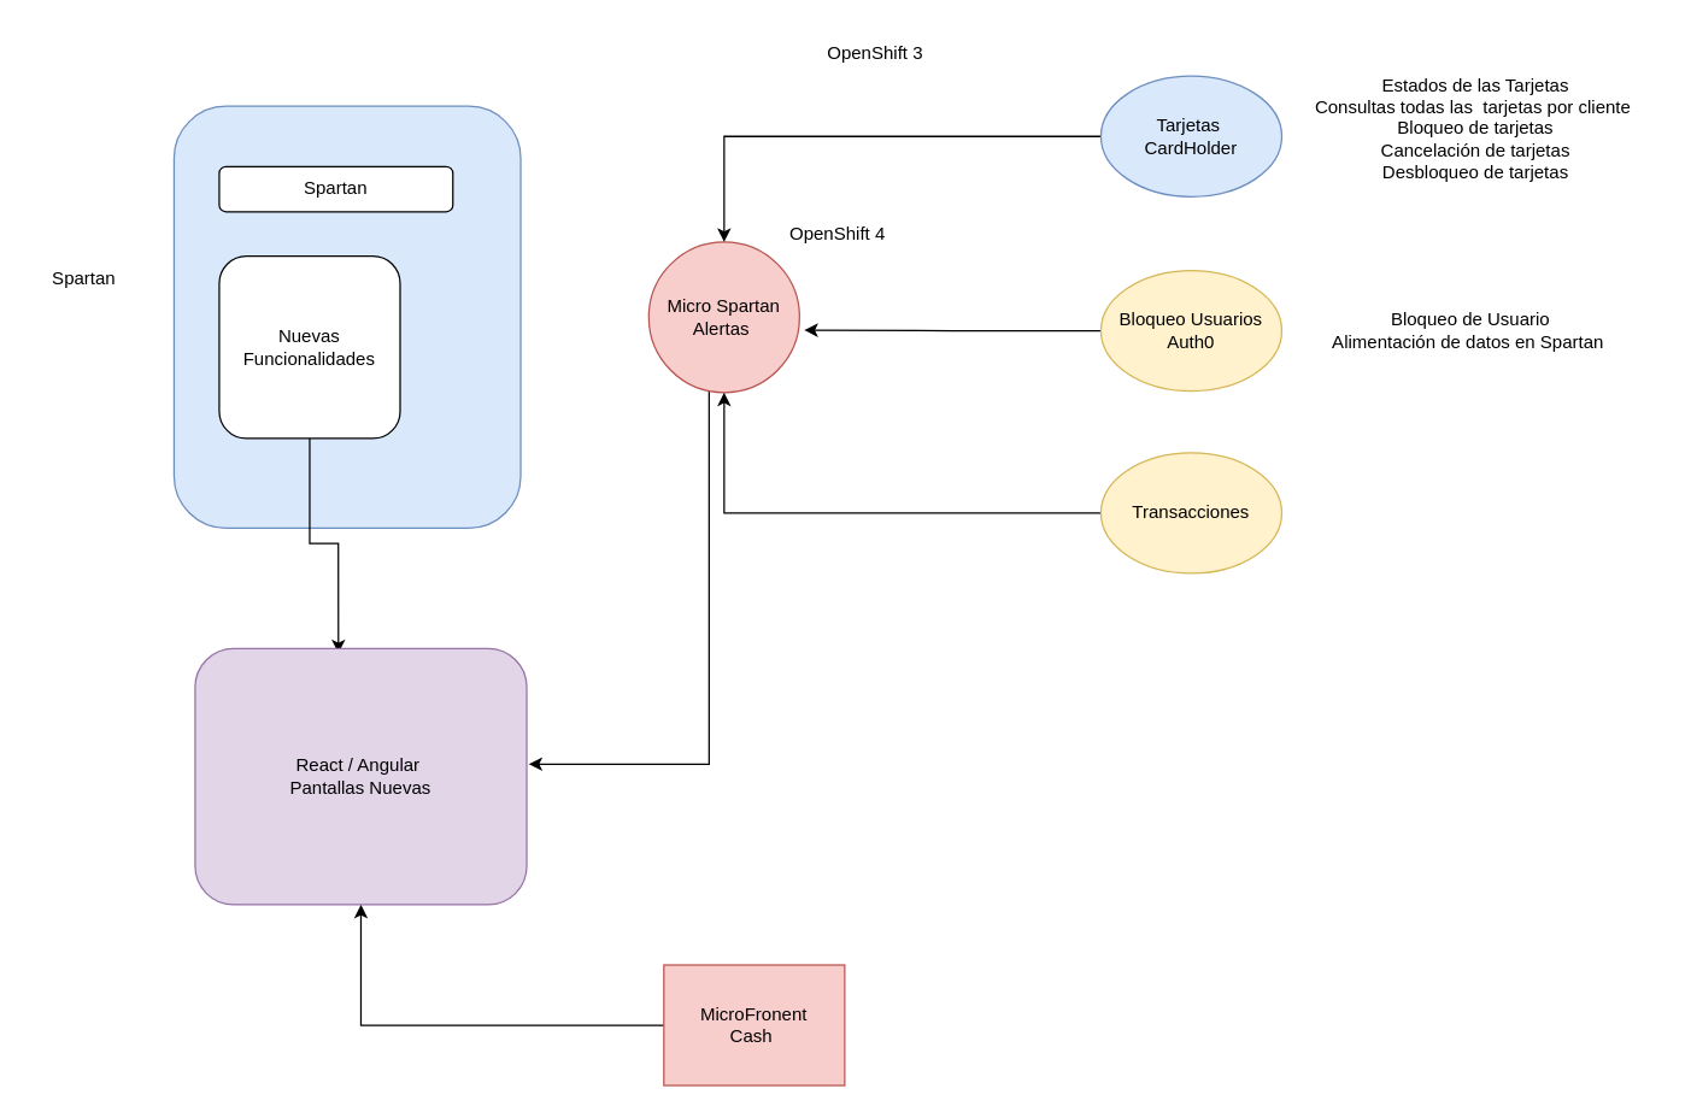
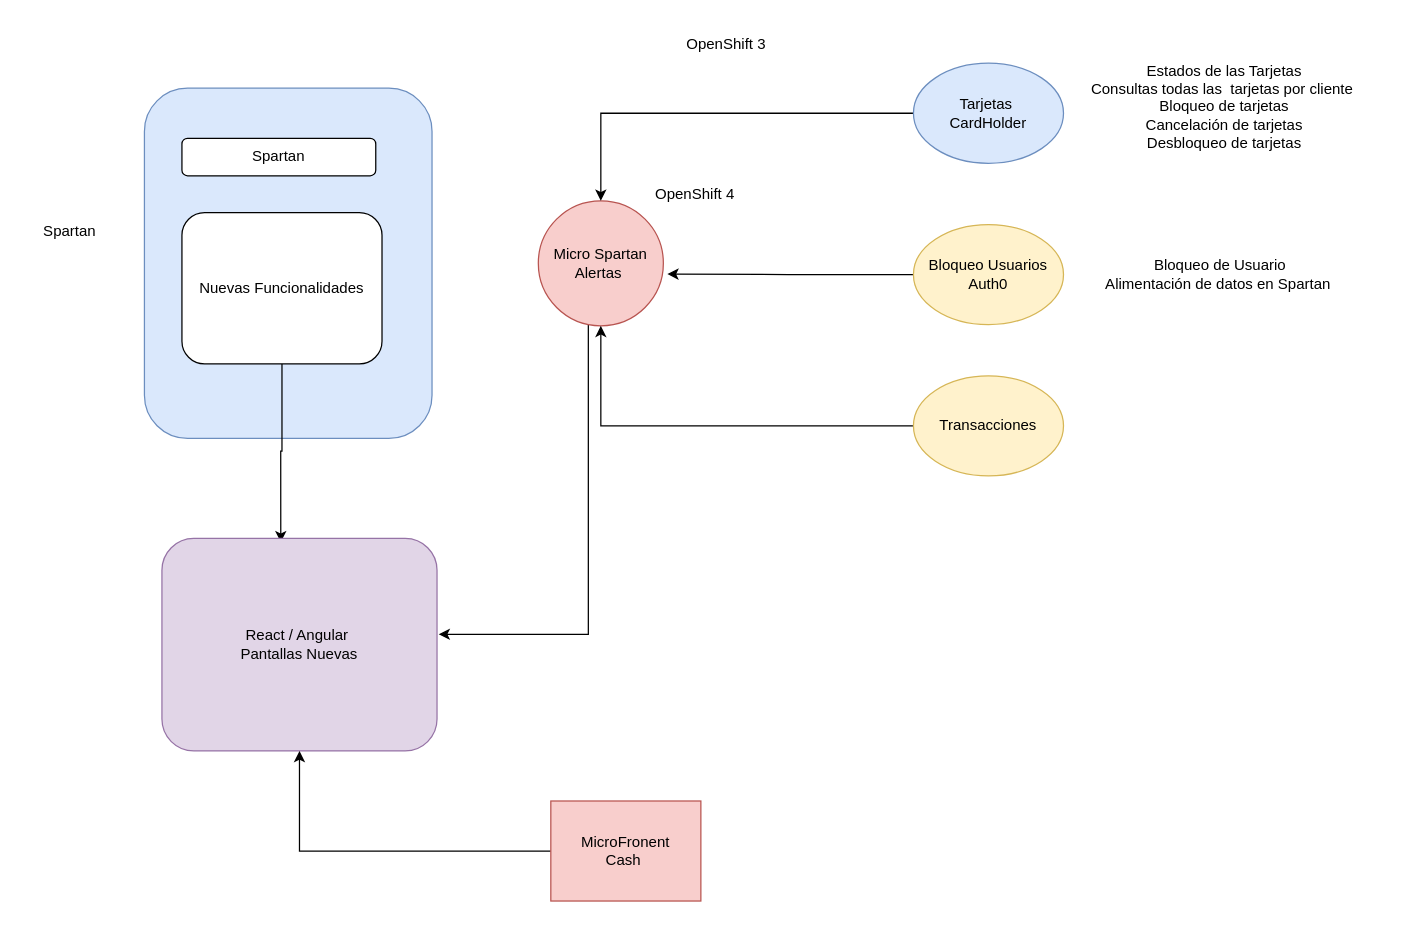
- <mxCell id="12" value="Nuevas Funcionalidades" style="rounded=1;whiteSpace=wrap;html=1;" vertex="1" parent="1"><mxGeometry x="145" y="169.5" width="120" height="121" as="geometry" /></mxCell>
+ <mxCell id="12" value="Nuevas Funcionalidades" style="rounded=1;whiteSpace=wrap;html=1;" vertex="1" parent="1"><mxGeometry x="145" y="169.5" width="160" height="121" as="geometry" /></mxCell>
